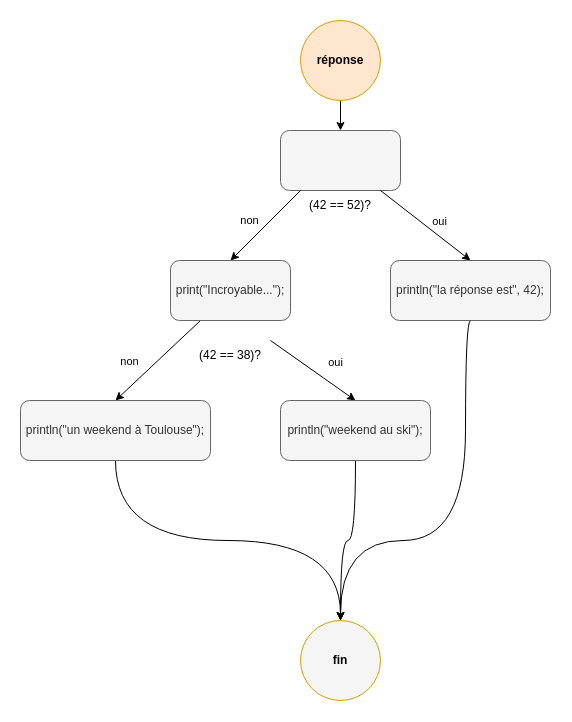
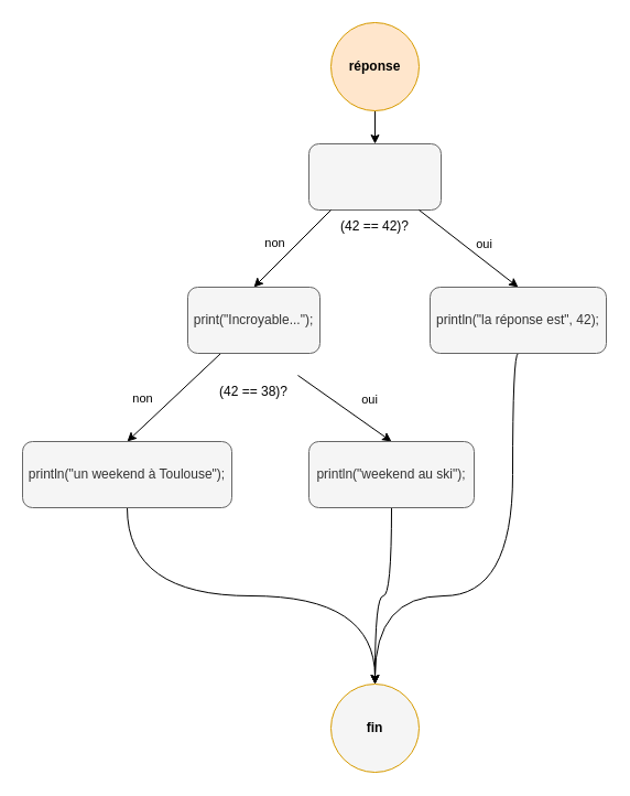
- <mxCell id="10" value="(42 == 52)?" style="text;html=1;strokeColor=none;fillColor=none;align=center;verticalAlign=middle;whiteSpace=wrap;rounded=0;" vertex="1" parent="1"><mxGeometry x="300" y="190" width="80" height="30" as="geometry" /></mxCell>
+ <mxCell id="10" value="(42 == 42)?" style="text;html=1;strokeColor=none;fillColor=none;align=center;verticalAlign=middle;whiteSpace=wrap;rounded=0;" vertex="1" parent="1"><mxGeometry x="300" y="190" width="80" height="30" as="geometry" /></mxCell>
